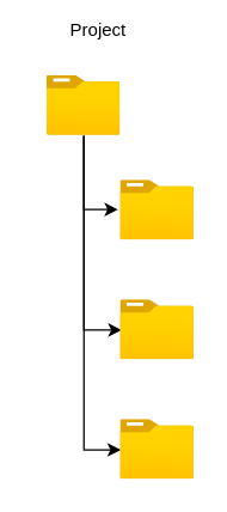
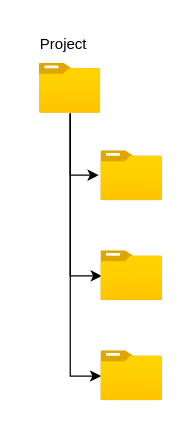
- <mxCell id="6" value="Project" style="text;html=1;align=center;verticalAlign=middle;resizable=0;points=[];autosize=1;strokeColor=none;fillColor=none;" vertex="1" parent="1"><mxGeometry x="35.29" y="5" width="60" height="30" as="geometry" /></mxCell>
+ <mxCell id="6" value="Project" style="text;html=1;align=center;verticalAlign=middle;resizable=0;points=[];autosize=1;strokeColor=none;fillColor=none;" vertex="1" parent="1"><mxGeometry x="20.29" y="20" width="60" height="30" as="geometry" /></mxCell>
